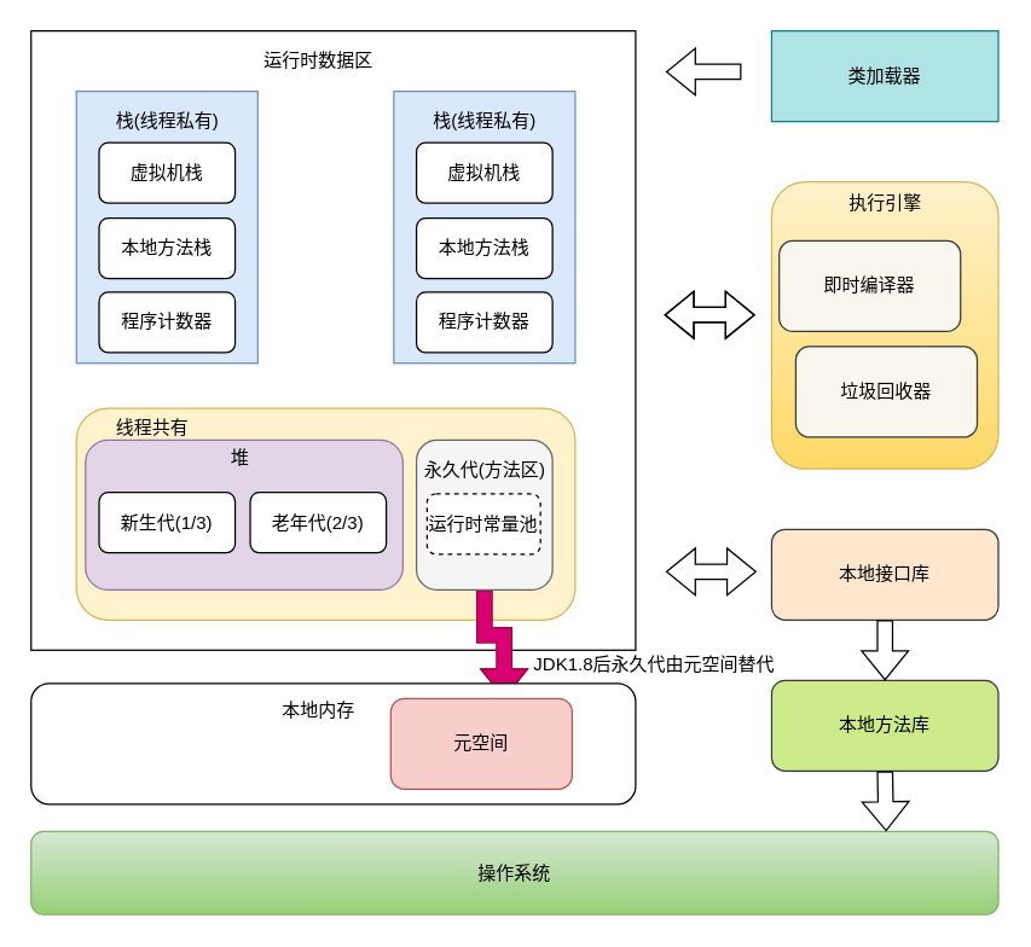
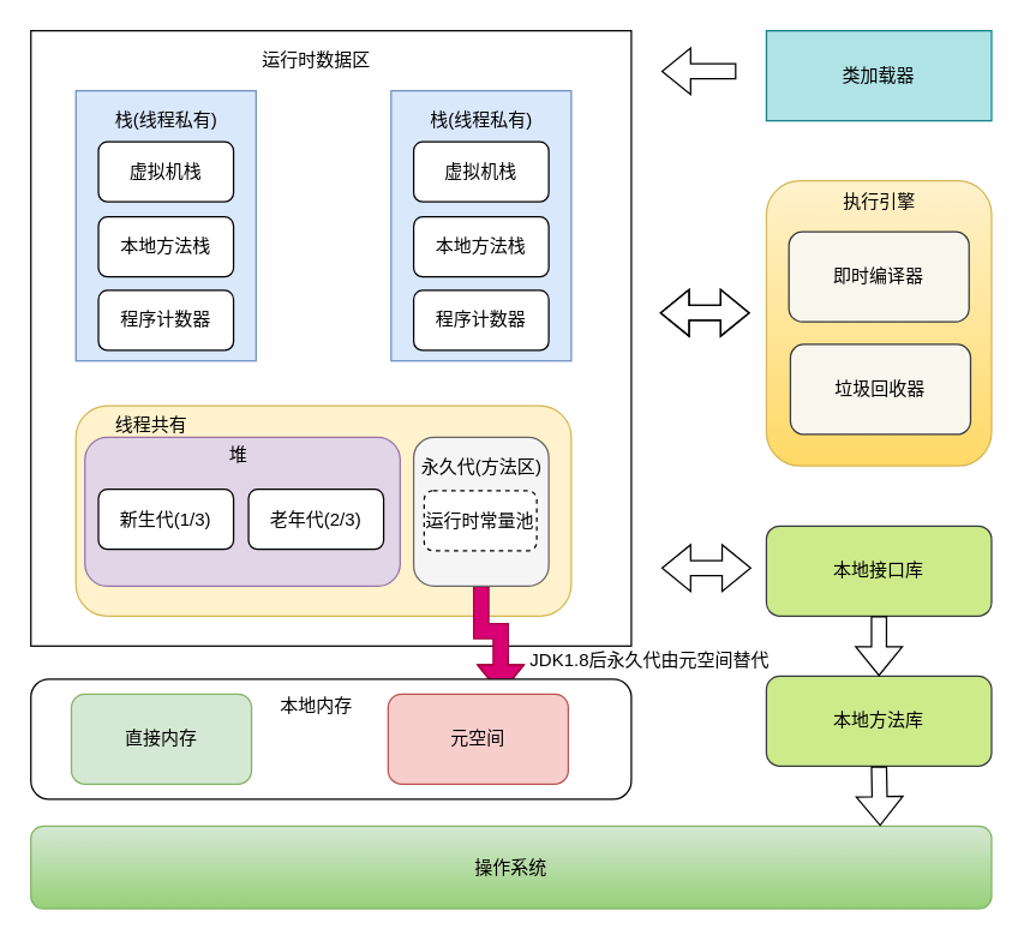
- <mxCell id="28" value="即时编译器" style="rounded=1;whiteSpace=wrap;html=1;fillColor=#f9f7ed;strokeColor=#36393d;" parent="1" vertex="1"><mxGeometry x="515" y="159" width="120" height="60" as="geometry" /></mxCell>
+ <mxCell id="28" value="即时编译器" style="rounded=1;whiteSpace=wrap;html=1;fillColor=#f9f7ed;strokeColor=#36393d;" parent="1" vertex="1"><mxGeometry x="525" y="154" width="120" height="60" as="geometry" /></mxCell>
- <mxCell id="32" value="本地接口库" style="rounded=1;whiteSpace=wrap;html=1;fillColor=#ffe6cc;strokeColor=#36393d;" parent="1" vertex="1"><mxGeometry x="510" y="350" width="150" height="60" as="geometry" /></mxCell>
+ <mxCell id="32" value="本地接口库" style="rounded=1;whiteSpace=wrap;html=1;fillColor=#cdeb8b;strokeColor=#36393d;" parent="1" vertex="1"><mxGeometry x="510" y="350" width="150" height="60" as="geometry" /></mxCell>
+ <mxCell id="40" value="直接内存" style="rounded=1;whiteSpace=wrap;html=1;fillColor=#d5e8d4;strokeColor=#82b366;" parent="1" vertex="1"><mxGeometry x="47" y="462" width="120" height="60" as="geometry" /></mxCell>
